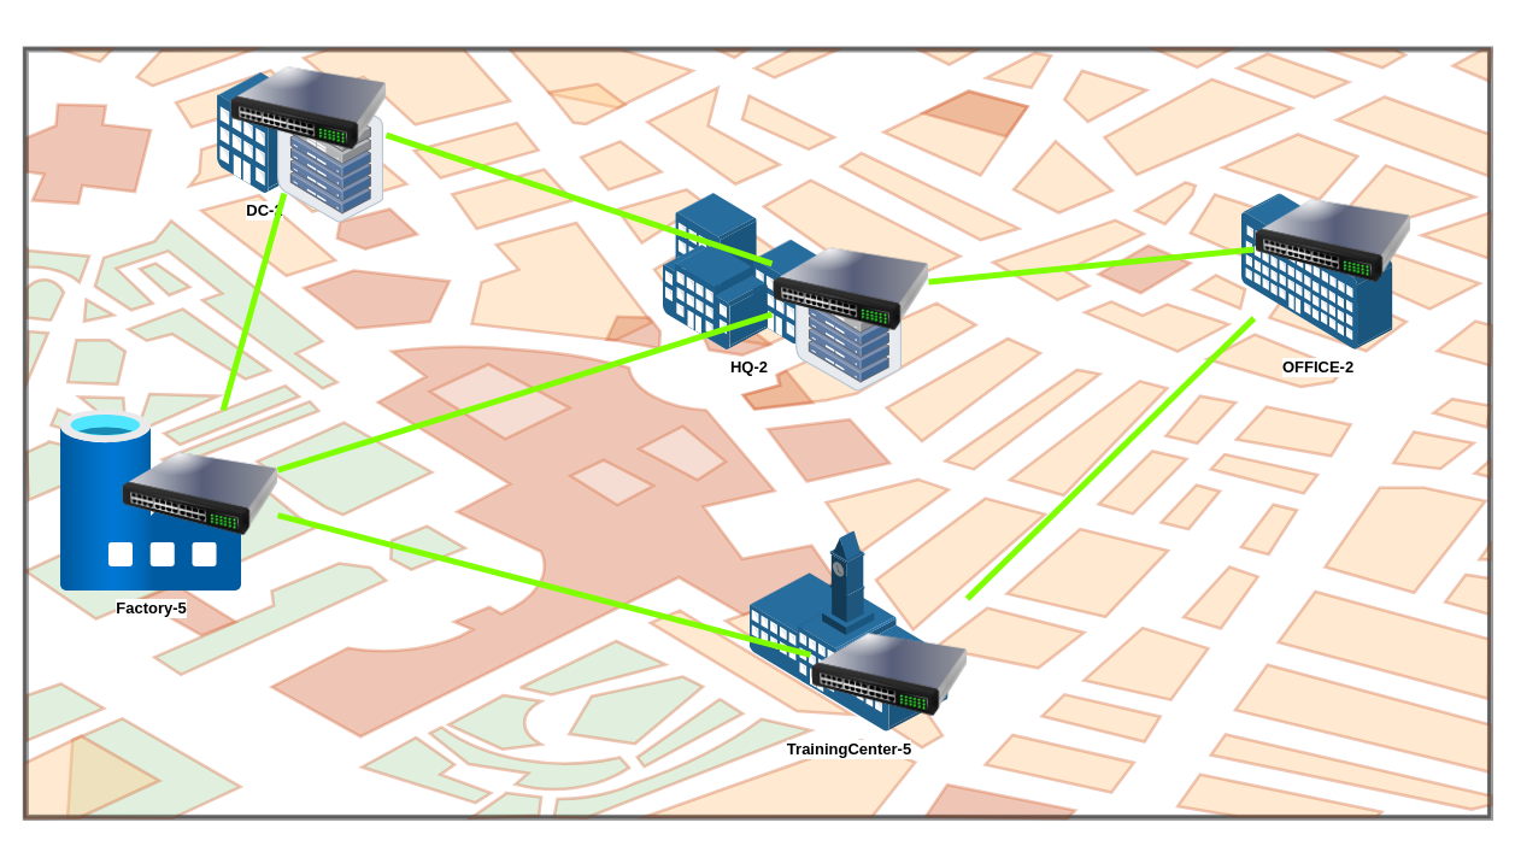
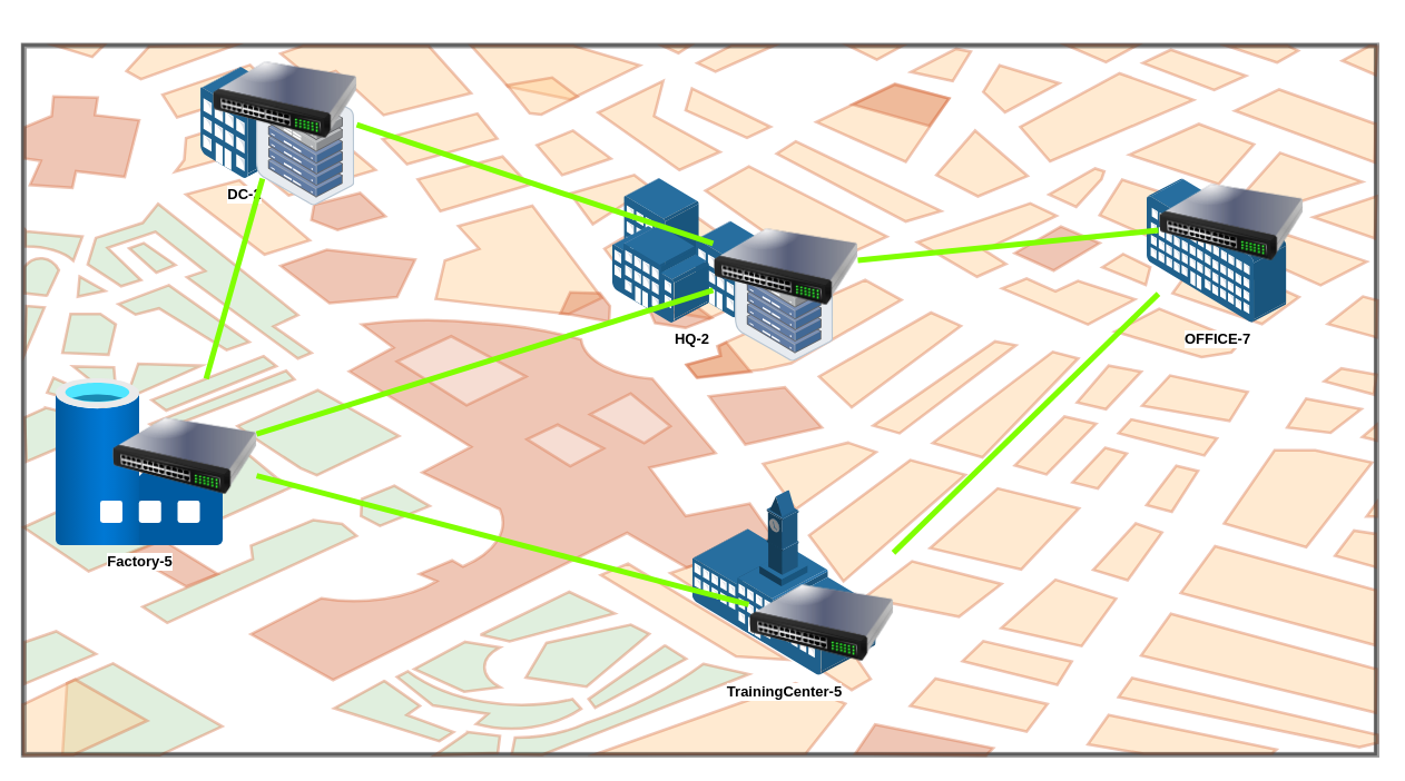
- <mxCell id="8" value="&lt;font style=&quot;font-size: 13px;&quot;&gt;&lt;b&gt;OFFICE-2&lt;/b&gt;&lt;/font&gt;" style="image;points=[];aspect=fixed;html=1;align=center;shadow=0;dashed=0;image=img/lib/allied_telesis/buildings/Long_Building.svg;" vertex="1" parent="1"><mxGeometry x="1030" y="160.4" width="125.4" height="129.6" as="geometry" /></mxCell>
+ <mxCell id="8" value="&lt;font style=&quot;font-size: 13px;&quot;&gt;&lt;b&gt;OFFICE-7&lt;/b&gt;&lt;/font&gt;" style="image;points=[];aspect=fixed;html=1;align=center;shadow=0;dashed=0;image=img/lib/allied_telesis/buildings/Long_Building.svg;" vertex="1" parent="1"><mxGeometry x="1030" y="160.4" width="125.4" height="129.6" as="geometry" /></mxCell>
